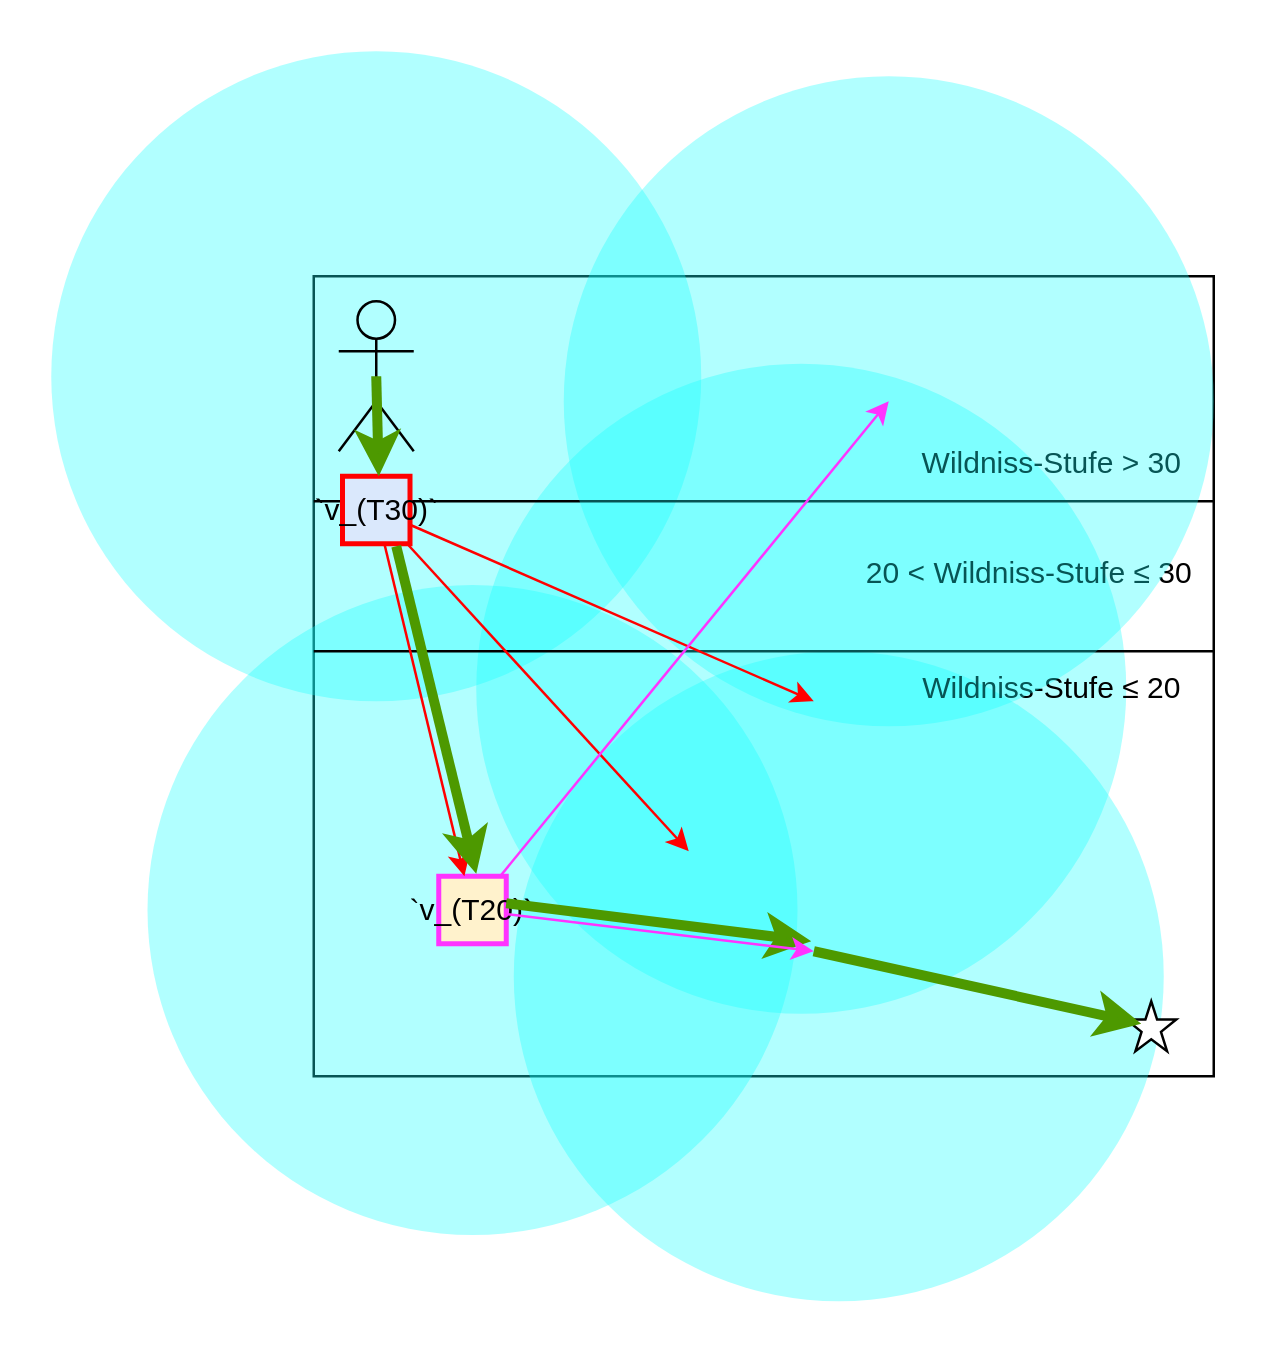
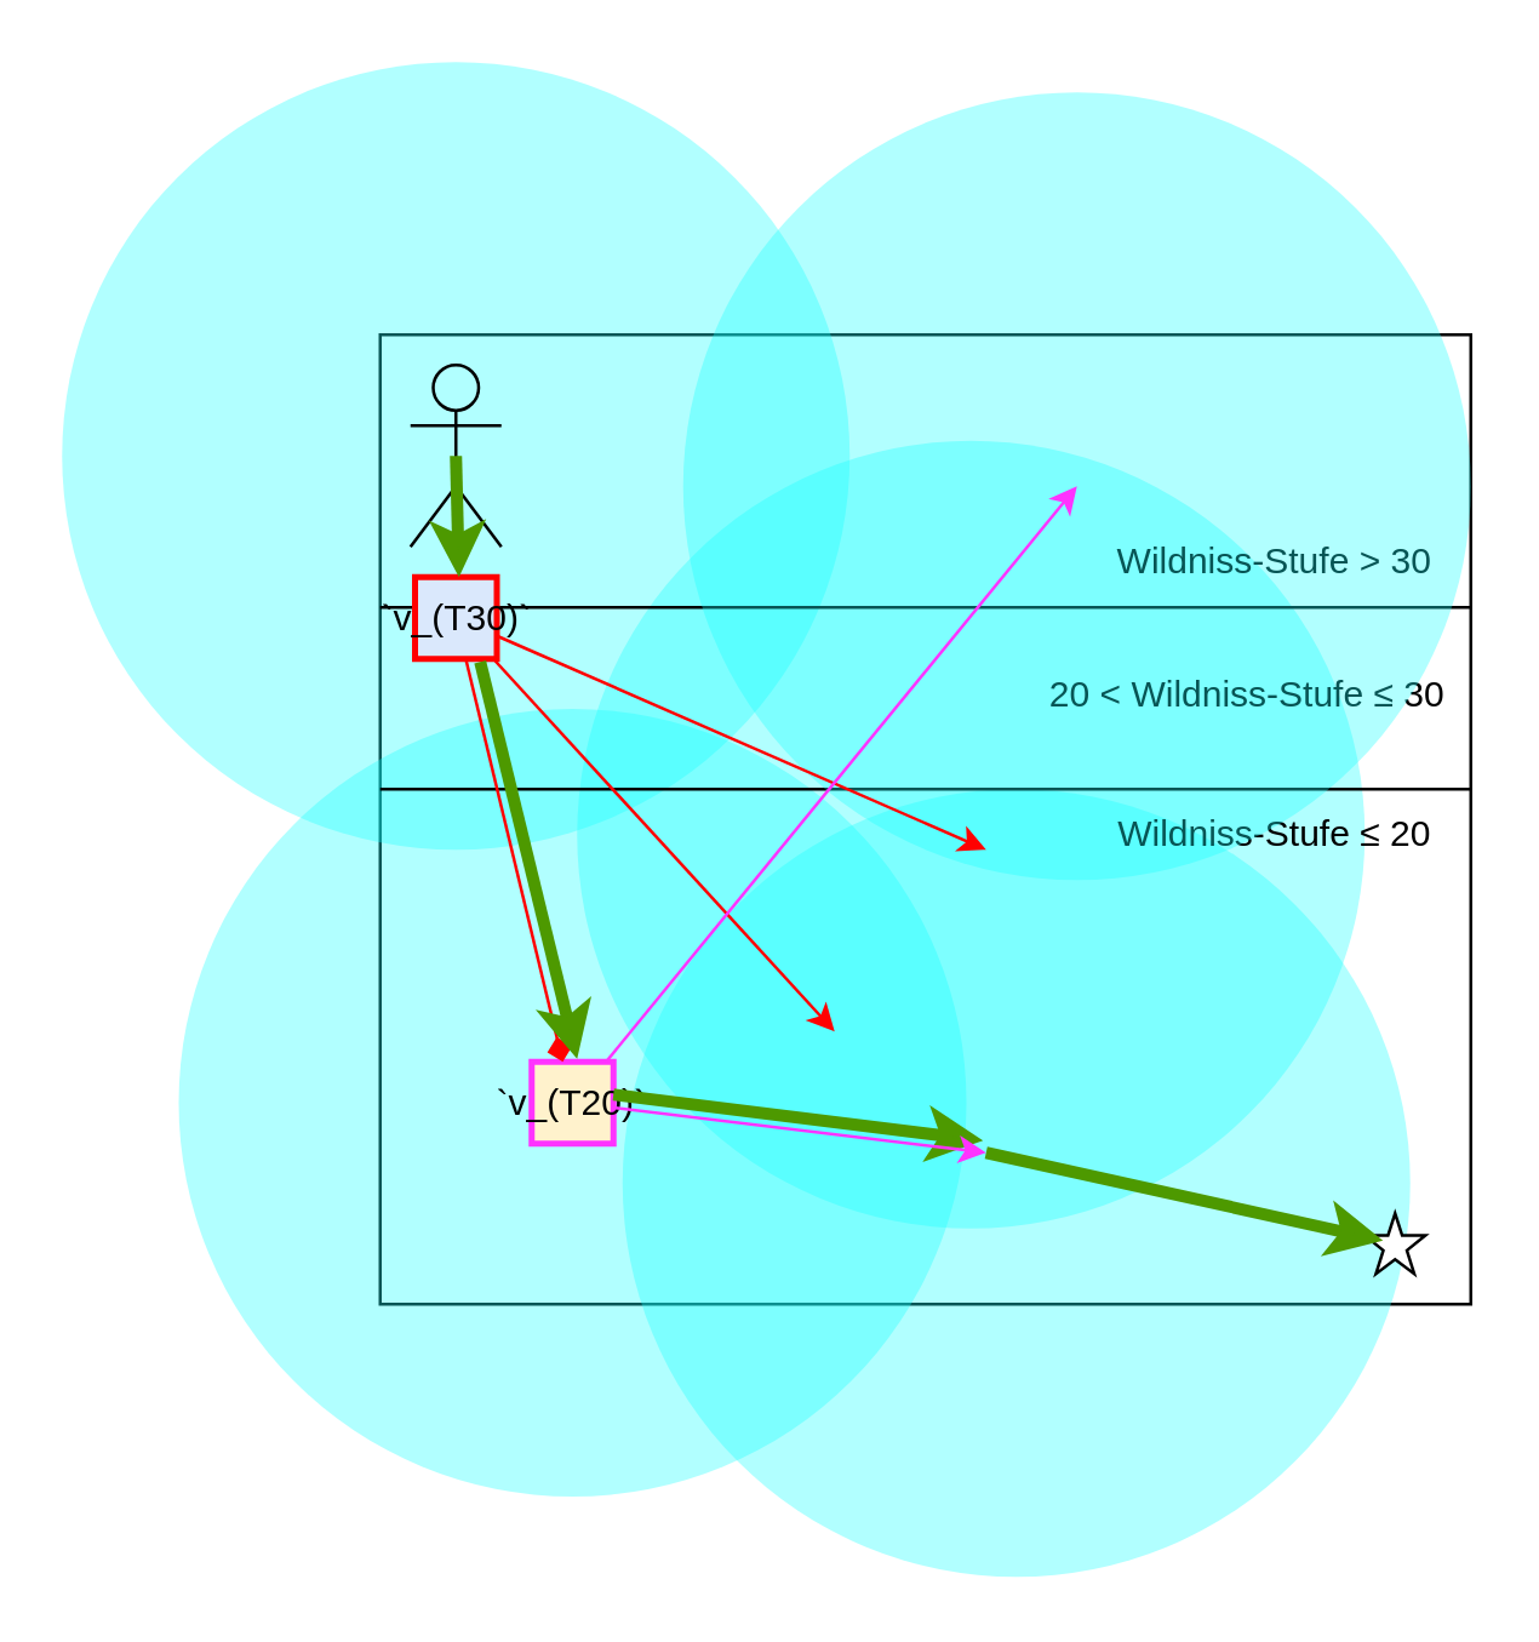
- <mxCell id="15" style="edgeStyle=none;rounded=0;orthogonalLoop=1;jettySize=auto;html=1;strokeColor=#FF0000;" parent="1" source="13" target="14" edge="1"><mxGeometry relative="1" as="geometry"><mxPoint x="185" y="370" as="targetPoint" /></mxGeometry></mxCell>
+ <mxCell id="15" style="edgeStyle=none;rounded=0;orthogonalLoop=1;jettySize=auto;html=1;strokeColor=#FF0000;endArrow=diamond;" parent="1" source="13" target="14" edge="1"><mxGeometry relative="1" as="geometry"><mxPoint x="185" y="370" as="targetPoint" /></mxGeometry></mxCell>
